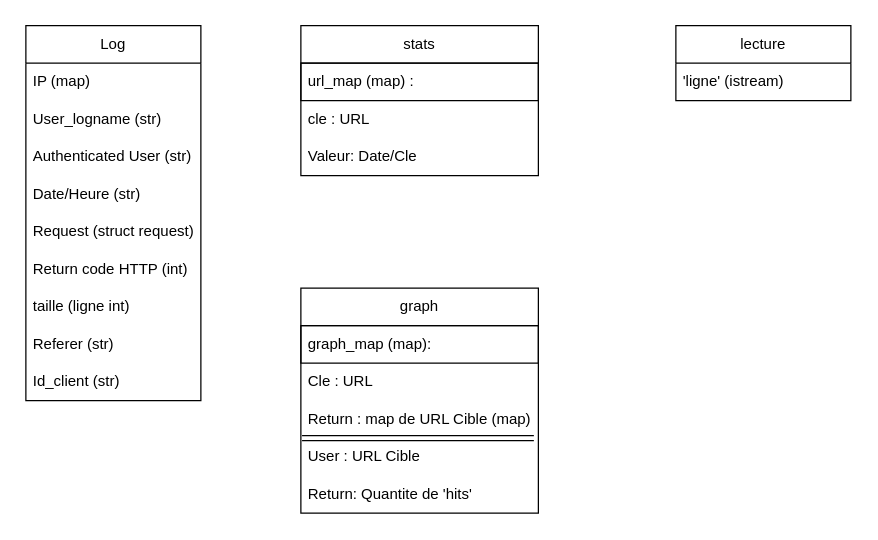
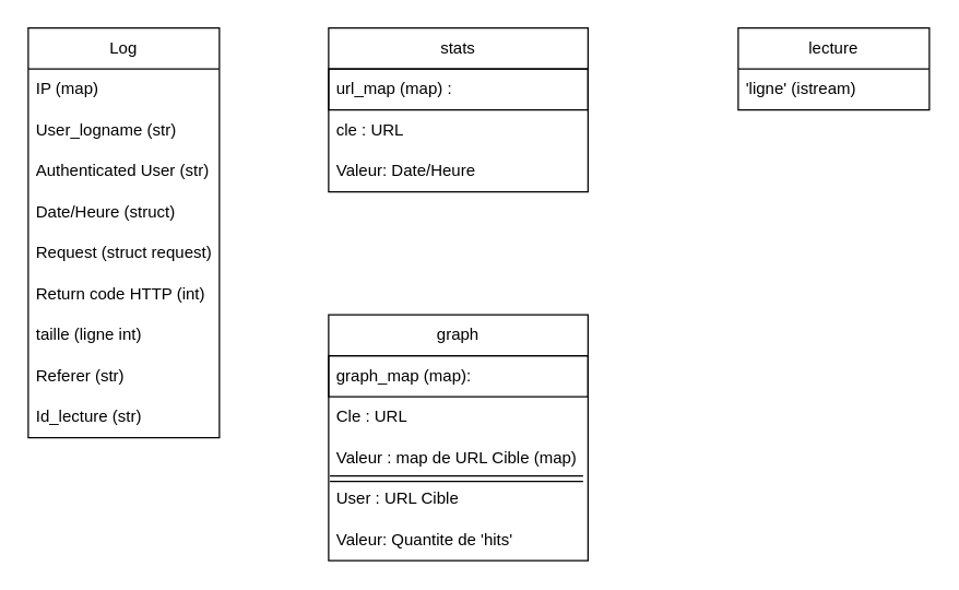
- <mxCell id="15" value="Valeur: Date/Cle" style="text;strokeColor=none;fillColor=none;align=left;verticalAlign=middle;spacingLeft=4;spacingRight=4;overflow=hidden;points=[[0,0.5],[1,0.5]];portConstraint=eastwest;rotatable=0;whiteSpace=wrap;html=1;" vertex="1" parent="12"><mxGeometry y="90" width="190" height="30" as="geometry" /></mxCell>
+ <mxCell id="15" value="Valeur: Date/Heure" style="text;strokeColor=none;fillColor=none;align=left;verticalAlign=middle;spacingLeft=4;spacingRight=4;overflow=hidden;points=[[0,0.5],[1,0.5]];portConstraint=eastwest;rotatable=0;whiteSpace=wrap;html=1;" vertex="1" parent="12"><mxGeometry y="90" width="190" height="30" as="geometry" /></mxCell>
- <mxCell id="6" value="Date/Heure (str)" style="text;strokeColor=none;fillColor=none;align=left;verticalAlign=middle;spacingLeft=4;spacingRight=4;overflow=hidden;points=[[0,0.5],[1,0.5]];portConstraint=eastwest;rotatable=0;whiteSpace=wrap;html=1;" vertex="1" parent="2"><mxGeometry y="120" width="140" height="30" as="geometry" /></mxCell>
+ <mxCell id="6" value="Date/Heure (struct)" style="text;strokeColor=none;fillColor=none;align=left;verticalAlign=middle;spacingLeft=4;spacingRight=4;overflow=hidden;points=[[0,0.5],[1,0.5]];portConstraint=eastwest;rotatable=0;whiteSpace=wrap;html=1;" vertex="1" parent="2"><mxGeometry y="120" width="140" height="30" as="geometry" /></mxCell>
- <mxCell id="11" value="Id_client (str)" style="text;strokeColor=none;fillColor=none;align=left;verticalAlign=middle;spacingLeft=4;spacingRight=4;overflow=hidden;points=[[0,0.5],[1,0.5]];portConstraint=eastwest;rotatable=0;whiteSpace=wrap;html=1;" vertex="1" parent="2"><mxGeometry y="270" width="140" height="30" as="geometry" /></mxCell>
+ <mxCell id="11" value="Id_lecture (str)" style="text;strokeColor=none;fillColor=none;align=left;verticalAlign=middle;spacingLeft=4;spacingRight=4;overflow=hidden;points=[[0,0.5],[1,0.5]];portConstraint=eastwest;rotatable=0;whiteSpace=wrap;html=1;" vertex="1" parent="2"><mxGeometry y="270" width="140" height="30" as="geometry" /></mxCell>
- <mxCell id="19" value="Return : map de URL Cible (map)" style="text;strokeColor=none;fillColor=none;align=left;verticalAlign=middle;spacingLeft=4;spacingRight=4;overflow=hidden;points=[[0,0.5],[1,0.5]];portConstraint=eastwest;rotatable=0;whiteSpace=wrap;html=1;strokeWidth=1;perimeterSpacing=0;" vertex="1" parent="16"><mxGeometry y="90" width="190" height="30" as="geometry" /></mxCell>
+ <mxCell id="19" value="Valeur : map de URL Cible (map)" style="text;strokeColor=none;fillColor=none;align=left;verticalAlign=middle;spacingLeft=4;spacingRight=4;overflow=hidden;points=[[0,0.5],[1,0.5]];portConstraint=eastwest;rotatable=0;whiteSpace=wrap;html=1;strokeWidth=1;perimeterSpacing=0;" vertex="1" parent="16"><mxGeometry y="90" width="190" height="30" as="geometry" /></mxCell>
- <mxCell id="21" value="Return: Quantite de 'hits'" style="text;strokeColor=none;fillColor=none;align=left;verticalAlign=middle;spacingLeft=4;spacingRight=4;overflow=hidden;points=[[0,0.5],[1,0.5]];portConstraint=eastwest;rotatable=0;whiteSpace=wrap;html=1;" vertex="1" parent="16"><mxGeometry y="150" width="190" height="30" as="geometry" /></mxCell>
+ <mxCell id="21" value="Valeur: Quantite de 'hits'" style="text;strokeColor=none;fillColor=none;align=left;verticalAlign=middle;spacingLeft=4;spacingRight=4;overflow=hidden;points=[[0,0.5],[1,0.5]];portConstraint=eastwest;rotatable=0;whiteSpace=wrap;html=1;" vertex="1" parent="16"><mxGeometry y="150" width="190" height="30" as="geometry" /></mxCell>
